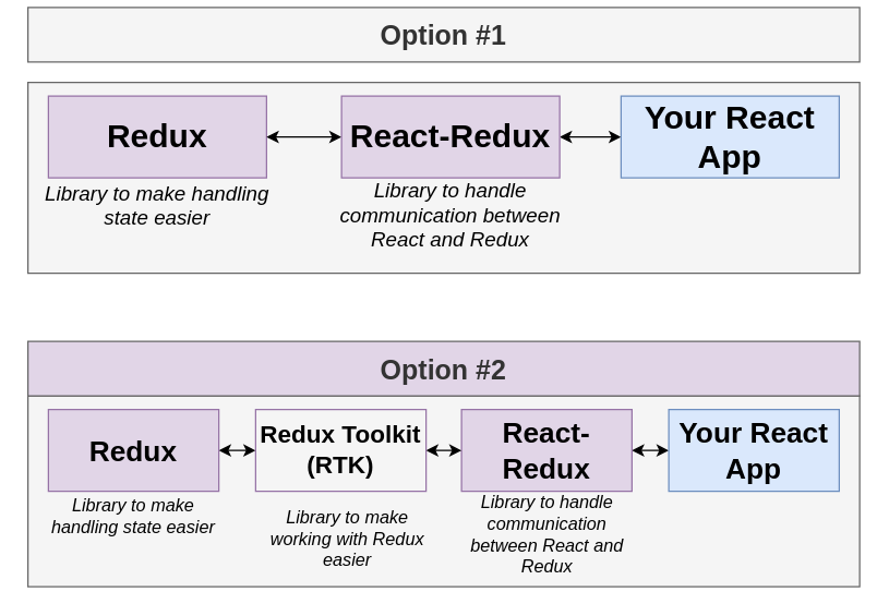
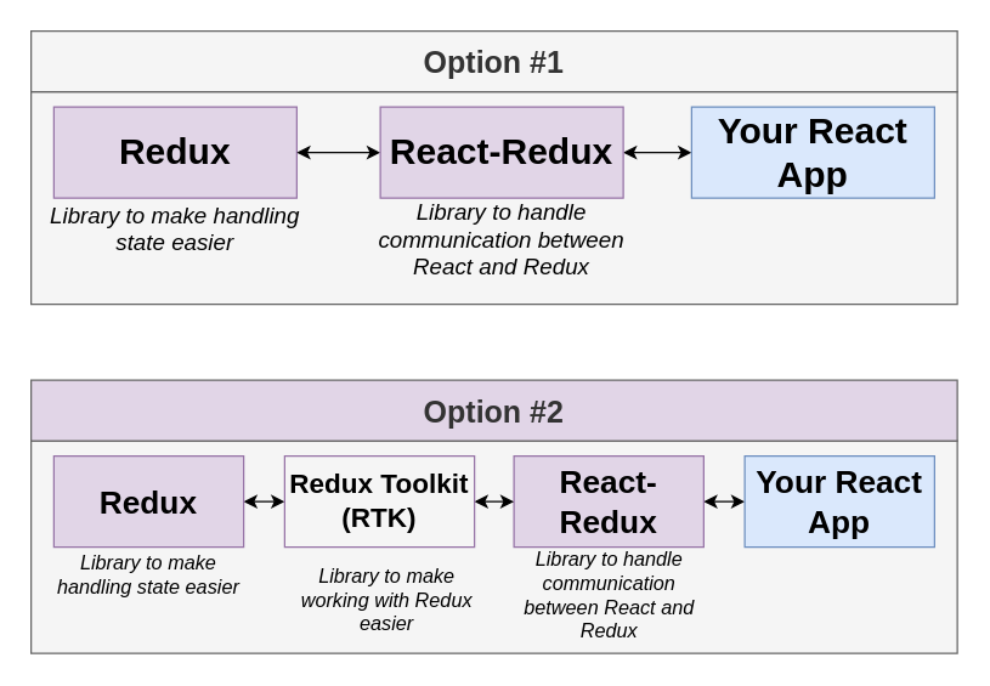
- <mxCell id="10" value="Option #1" style="rounded=0;whiteSpace=wrap;html=1;strokeWidth=1;fillColor=#f5f5f5;fontSize=20;fontColor=#333333;align=center;strokeColor=#666666;fontStyle=1" vertex="1" parent="1"><mxGeometry x="20" y="5" width="610" height="40" as="geometry" /></mxCell>
+ <mxCell id="10" value="Option #1" style="rounded=0;whiteSpace=wrap;html=1;strokeWidth=1;fillColor=#f5f5f5;fontSize=20;fontColor=#333333;align=center;strokeColor=#666666;fontStyle=1" vertex="1" parent="1"><mxGeometry x="20" y="20" width="610" height="40" as="geometry" /></mxCell>
